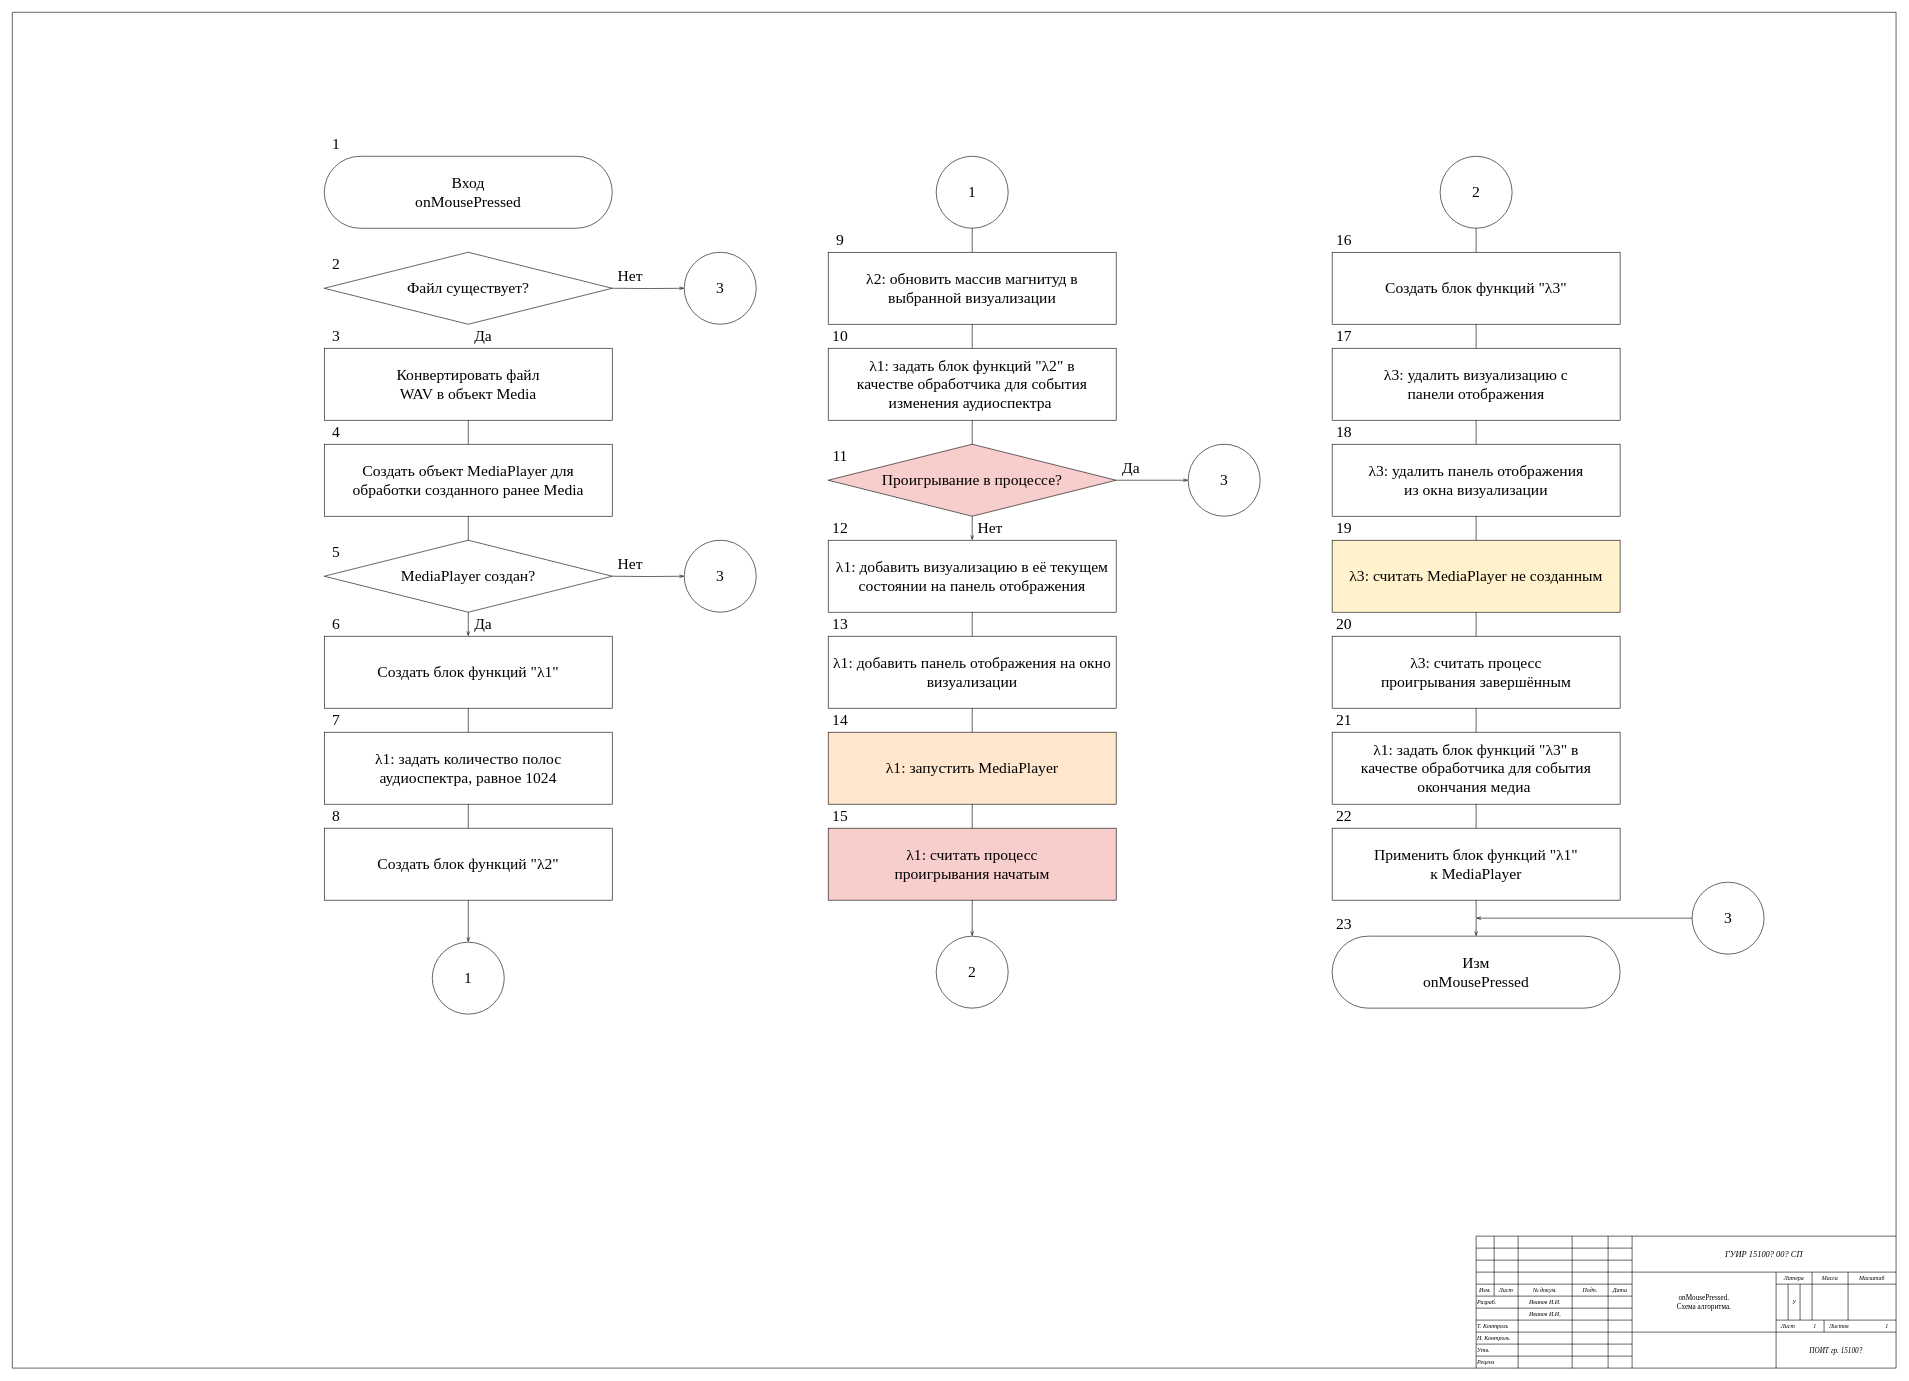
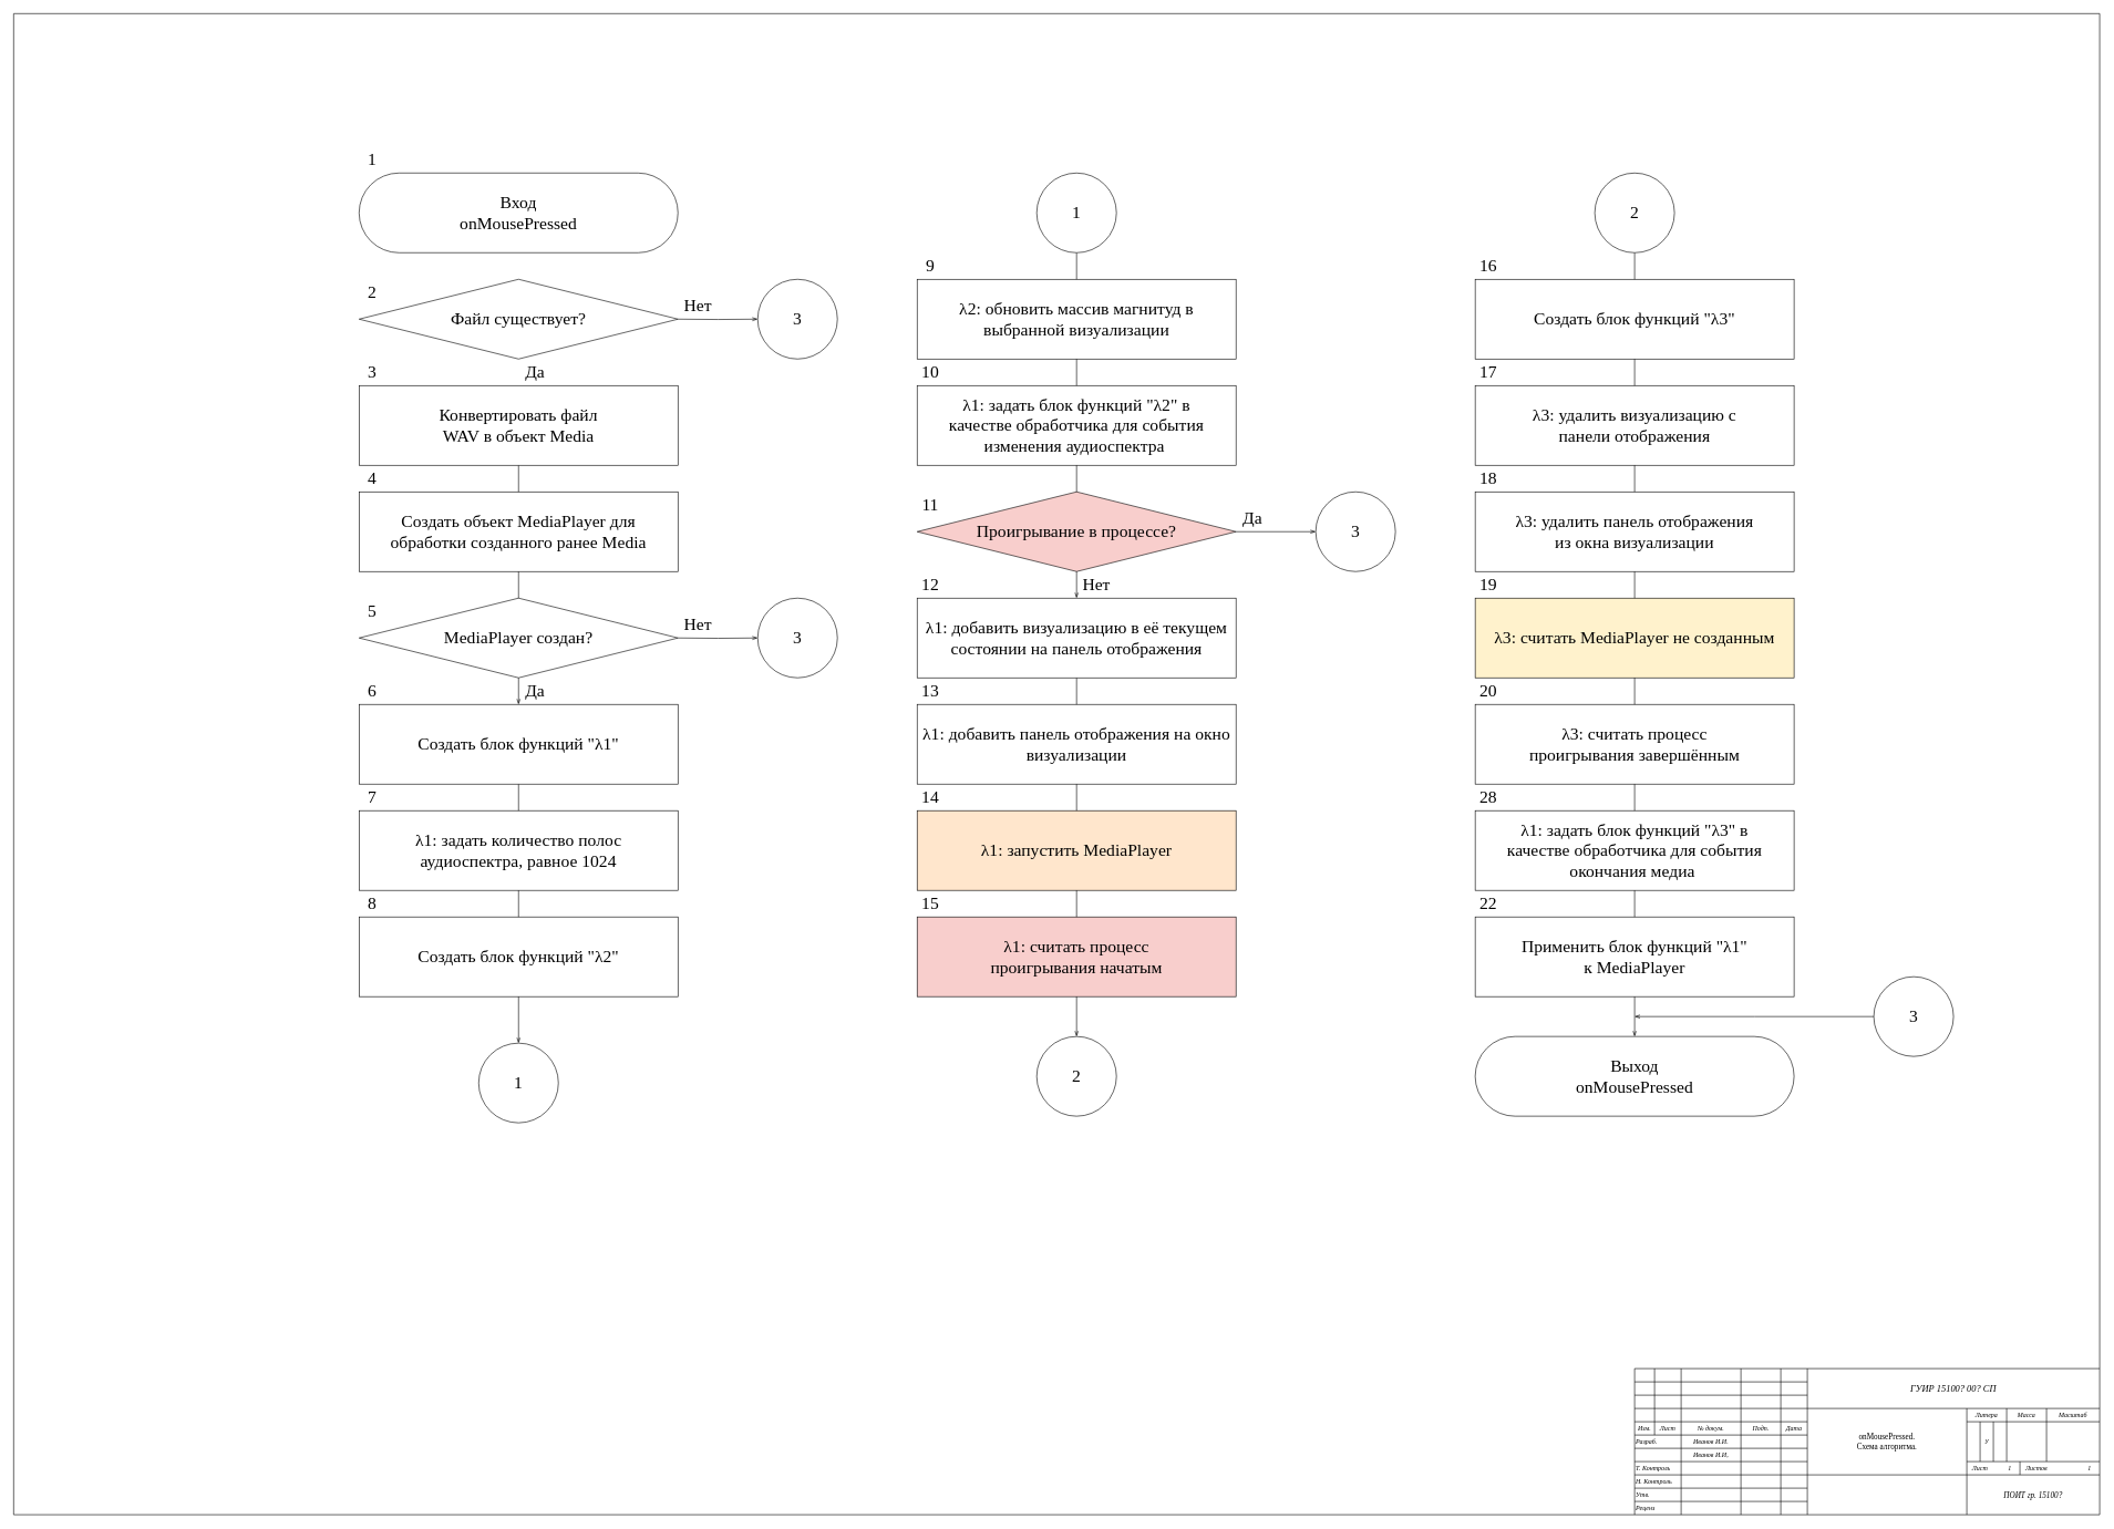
- <mxCell id="115" value="21" style="text;html=1;strokeColor=none;fillColor=none;align=center;verticalAlign=middle;whiteSpace=wrap;rounded=0;fontSize=26;fontFamily=Times New Roman;strokeWidth=1;" parent="1" vertex="1"><mxGeometry x="2220" y="1180" width="40" height="40" as="geometry" /></mxCell>
+ <mxCell id="115" value="28" style="text;html=1;strokeColor=none;fillColor=none;align=center;verticalAlign=middle;whiteSpace=wrap;rounded=0;fontSize=26;fontFamily=Times New Roman;strokeWidth=1;" parent="1" vertex="1"><mxGeometry x="2220" y="1180" width="40" height="40" as="geometry" /></mxCell>
- <mxCell id="117" value="23" style="text;html=1;strokeColor=none;fillColor=none;align=center;verticalAlign=middle;whiteSpace=wrap;rounded=0;fontSize=26;fontFamily=Times New Roman;strokeWidth=1;" parent="1" vertex="1"><mxGeometry x="2220" y="1520" width="40" height="40" as="geometry" /></mxCell>
- <mxCell id="85" value="Изм&lt;br style=&quot;font-size: 26px&quot;&gt;onMousePressed" style="rounded=1;whiteSpace=wrap;html=1;arcSize=50;fontFamily=Times New Roman;fontSize=26;strokeWidth=1;" parent="1" vertex="1"><mxGeometry x="2220" y="1560" width="480" height="120" as="geometry" /></mxCell>
+ <mxCell id="85" value="Выход&lt;br style=&quot;font-size: 26px&quot;&gt;onMousePressed" style="rounded=1;whiteSpace=wrap;html=1;arcSize=50;fontFamily=Times New Roman;fontSize=26;strokeWidth=1;" parent="1" vertex="1"><mxGeometry x="2220" y="1560" width="480" height="120" as="geometry" /></mxCell>
